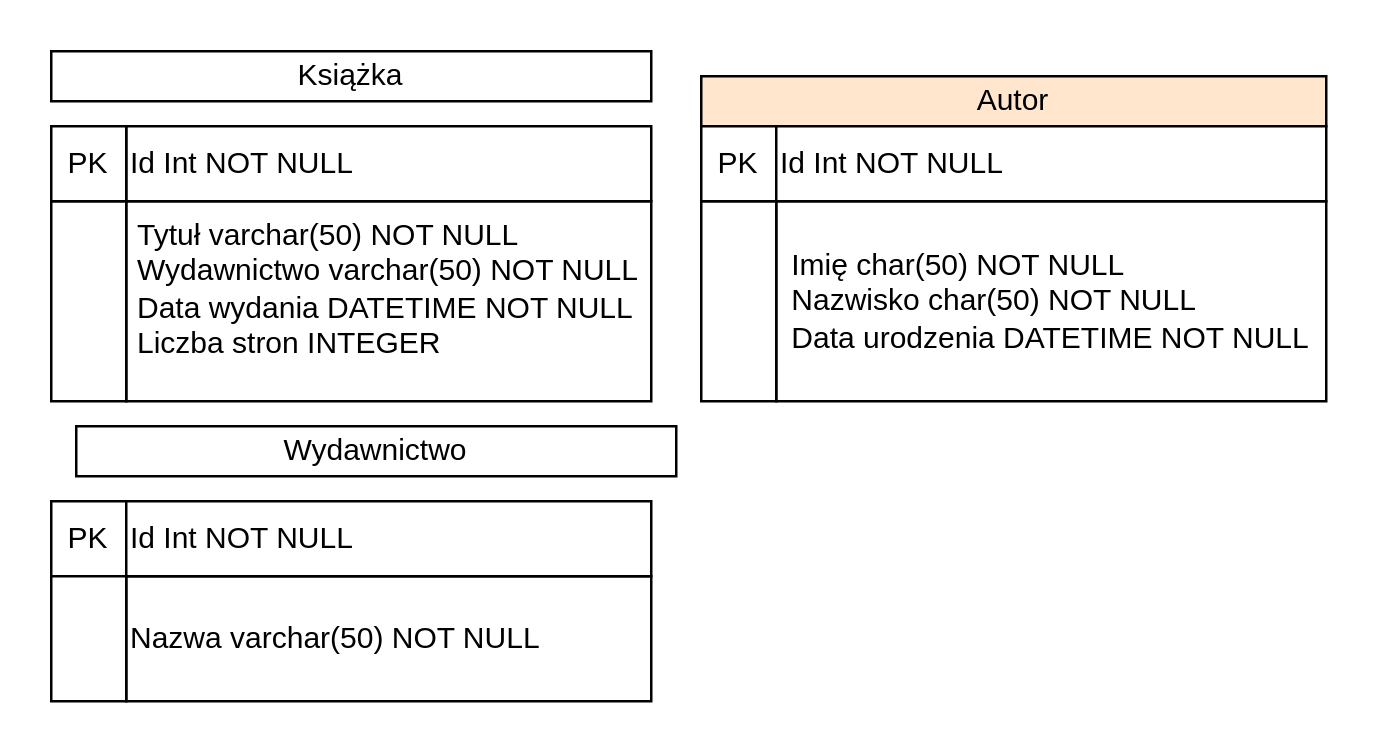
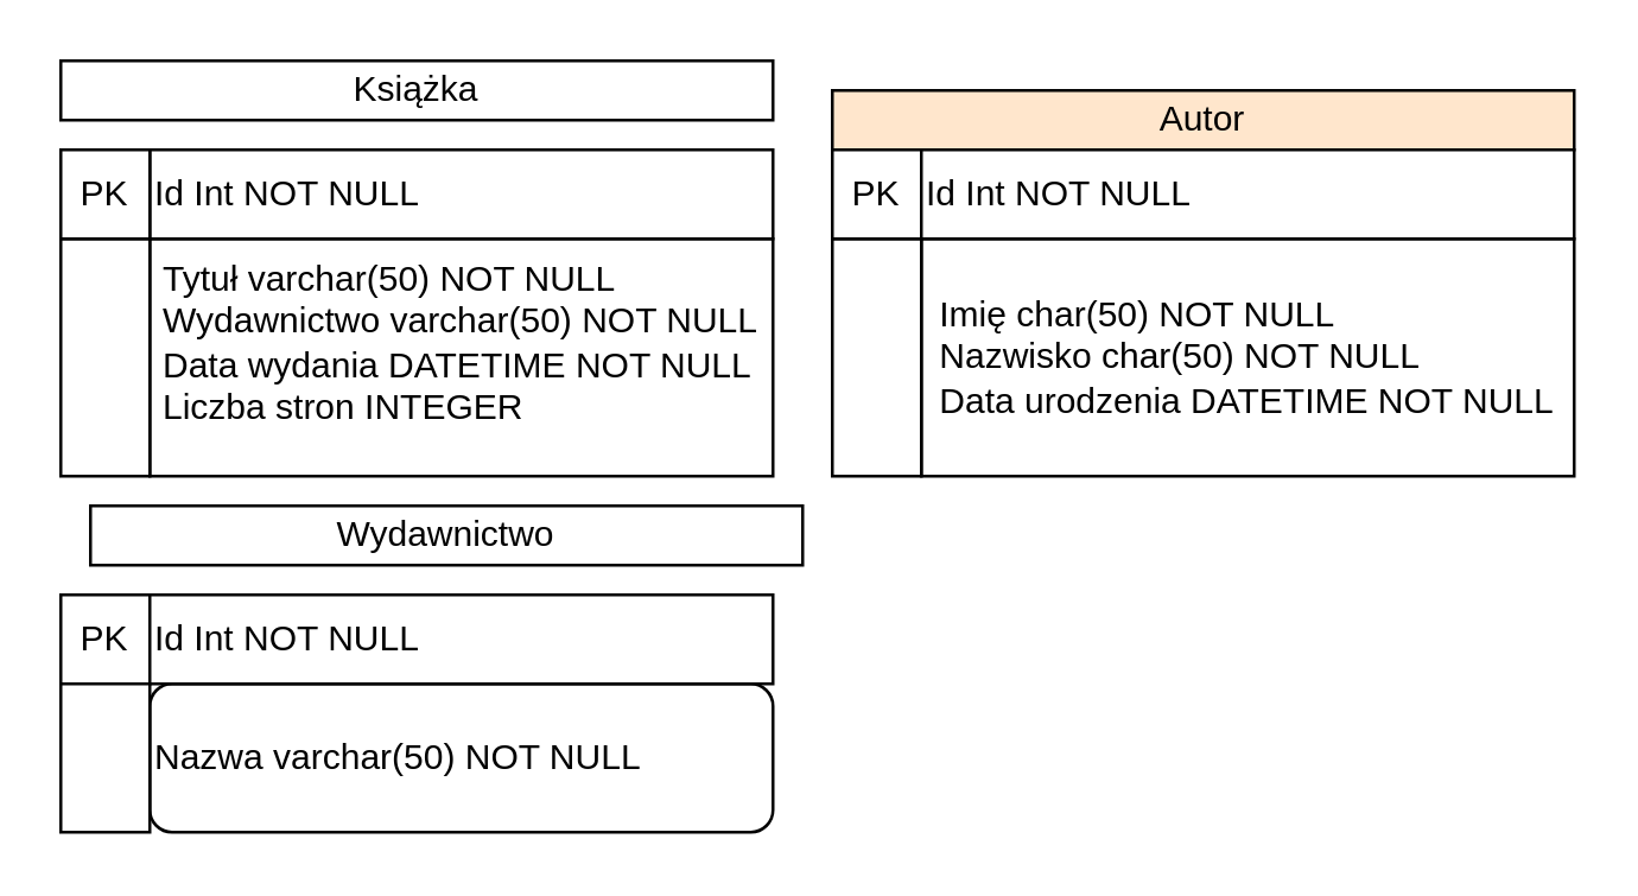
- <mxCell id="12" value="&lt;div&gt;Nazwa varchar(50) NOT NULL&lt;/div&gt;" style="rounded=0;whiteSpace=wrap;html=1;align=left;" vertex="1" parent="1"><mxGeometry x="50" y="230" width="210" height="50" as="geometry" /></mxCell>
+ <mxCell id="12" value="&lt;div&gt;Nazwa varchar(50) NOT NULL&lt;/div&gt;" style="whiteSpace=wrap;html=1;align=left;rounded=1;" vertex="1" parent="1"><mxGeometry x="50" y="230" width="210" height="50" as="geometry" /></mxCell>
